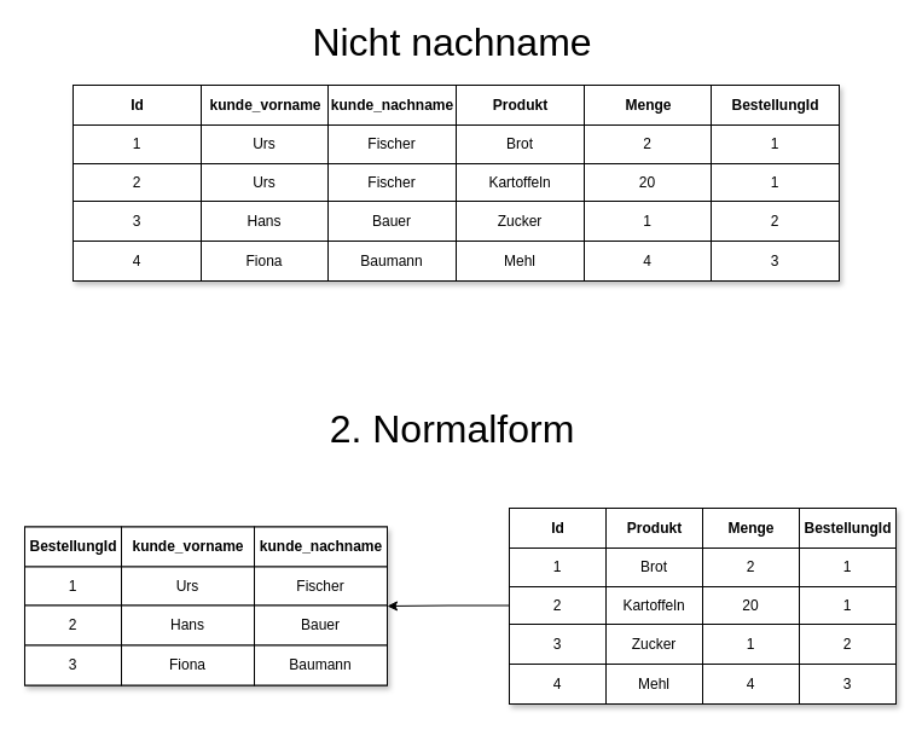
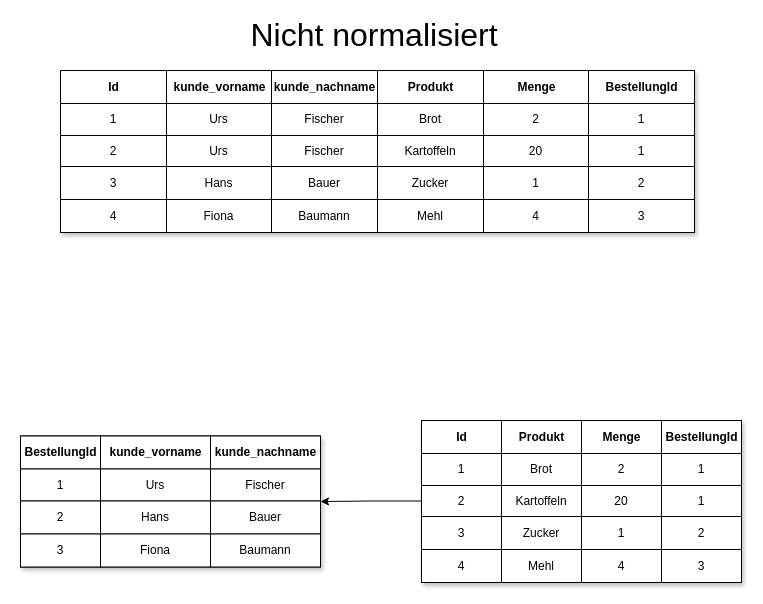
- <mxCell id="2" value="&lt;span style=&quot;font-size: 32px;&quot;&gt;Nicht nachname&lt;/span&gt;" style="text;html=1;strokeColor=none;fillColor=none;align=center;verticalAlign=middle;whiteSpace=wrap;rounded=0;" parent="1" vertex="1"><mxGeometry x="244" y="20" width="260" height="30" as="geometry" /></mxCell>
+ <mxCell id="2" value="&lt;span style=&quot;font-size: 32px;&quot;&gt;Nicht normalisiert&lt;/span&gt;" style="text;html=1;strokeColor=none;fillColor=none;align=center;verticalAlign=middle;whiteSpace=wrap;rounded=0;" parent="1" vertex="1"><mxGeometry x="244" y="20" width="260" height="30" as="geometry" /></mxCell>
- <mxCell id="3" value="&lt;span style=&quot;font-size: 32px;&quot;&gt;2. Normalform&lt;/span&gt;" style="text;html=1;strokeColor=none;fillColor=none;align=center;verticalAlign=middle;whiteSpace=wrap;rounded=0;" parent="1" vertex="1"><mxGeometry x="244" y="340" width="260" height="30" as="geometry" /></mxCell>
